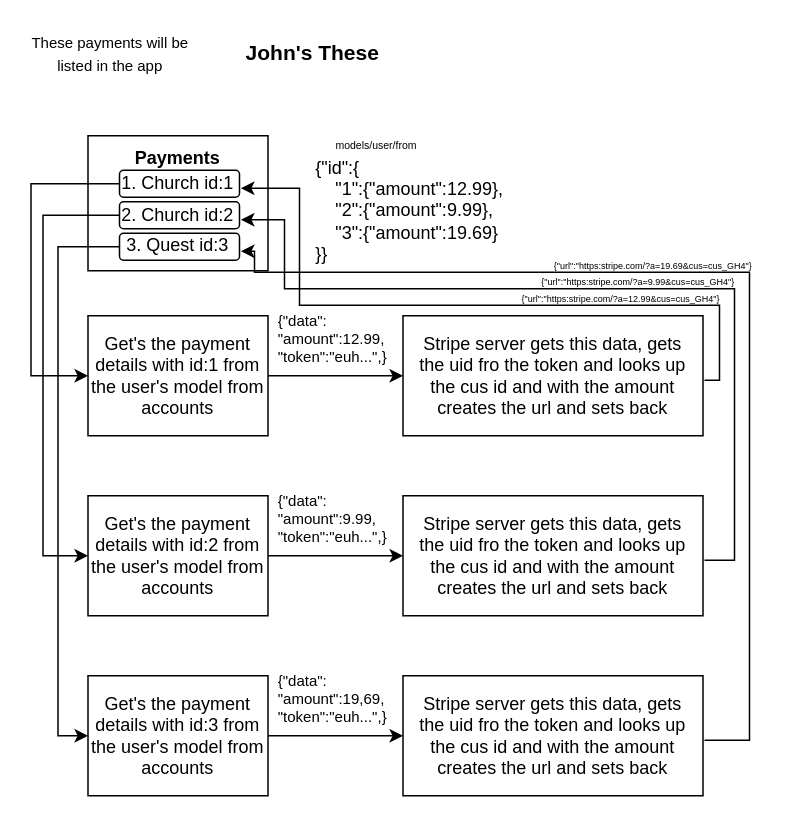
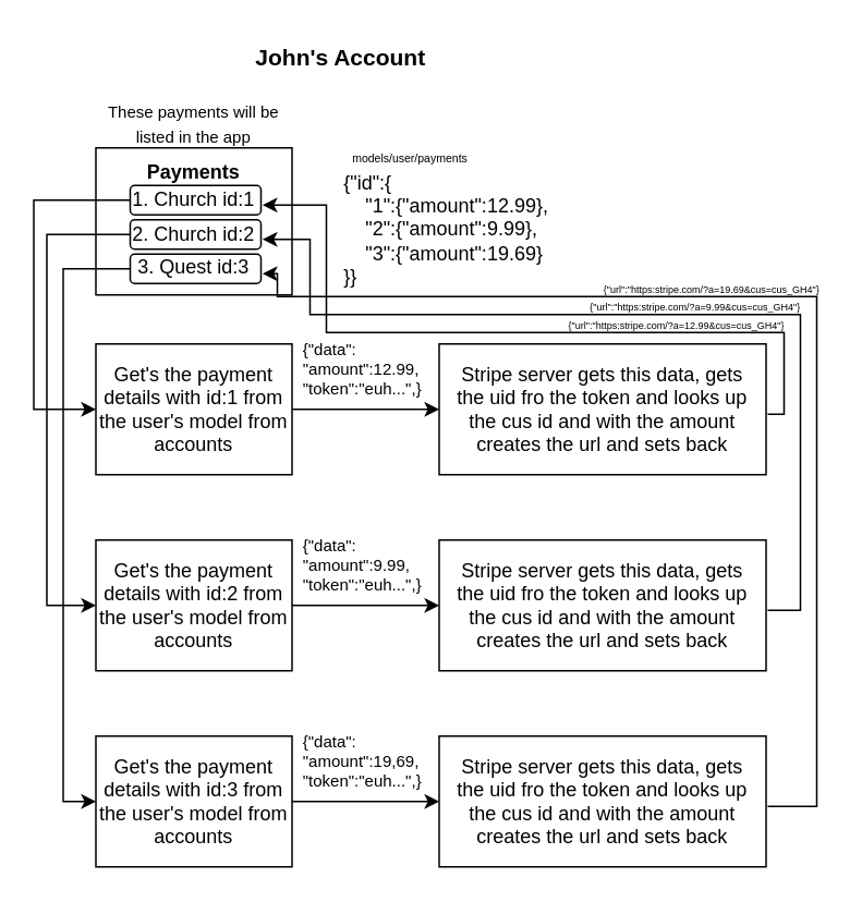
- <mxCell id="5" value="&lt;font style=&quot;font-size: 10px;&quot;&gt;These payments will be listed in the app&lt;/font&gt;" style="text;html=1;align=center;verticalAlign=middle;whiteSpace=wrap;rounded=0;" vertex="1" parent="1"><mxGeometry x="8" y="20" width="130" height="30" as="geometry" /></mxCell>
+ <mxCell id="5" value="&lt;font style=&quot;font-size: 10px;&quot;&gt;These payments will be listed in the app&lt;/font&gt;" style="text;html=1;align=center;verticalAlign=middle;whiteSpace=wrap;rounded=0;" vertex="1" parent="1"><mxGeometry x="53" y="60" width="130" height="30" as="geometry" /></mxCell>
- <mxCell id="6" value="&lt;b&gt;&lt;font style=&quot;font-size: 14px;&quot;&gt;John's These&lt;/font&gt;&lt;/b&gt;" style="text;html=1;align=center;verticalAlign=middle;whiteSpace=wrap;rounded=0;" vertex="1" parent="1"><mxGeometry x="148" y="20" width="120" height="30" as="geometry" /></mxCell>
+ <mxCell id="6" value="&lt;b&gt;&lt;font style=&quot;font-size: 14px;&quot;&gt;John's Account&lt;/font&gt;&lt;/b&gt;" style="text;html=1;align=center;verticalAlign=middle;whiteSpace=wrap;rounded=0;" vertex="1" parent="1"><mxGeometry x="148" y="20" width="120" height="30" as="geometry" /></mxCell>
- <mxCell id="16" value="&lt;font style=&quot;font-size: 7px;&quot;&gt;models/user/from&lt;/font&gt;" style="text;html=1;align=center;verticalAlign=middle;whiteSpace=wrap;rounded=0;" vertex="1" parent="14"><mxGeometry width="85" height="10" as="geometry" /></mxCell>
+ <mxCell id="16" value="&lt;font style=&quot;font-size: 7px;&quot;&gt;models/user/payments&lt;/font&gt;" style="text;html=1;align=center;verticalAlign=middle;whiteSpace=wrap;rounded=0;" vertex="1" parent="14"><mxGeometry width="85" height="10" as="geometry" /></mxCell>
